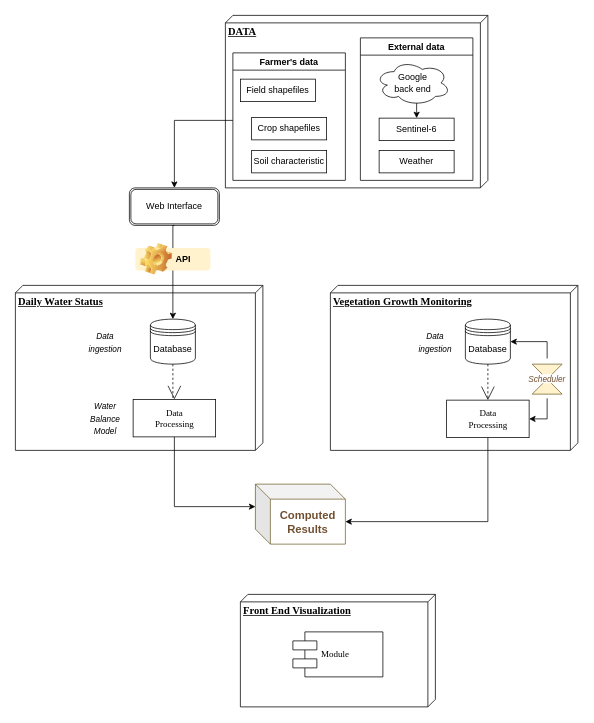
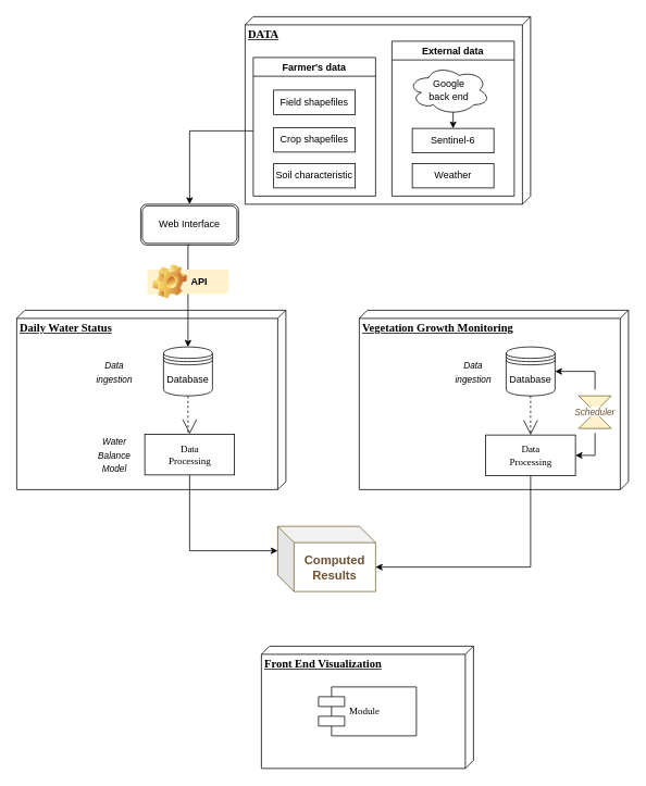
- <mxCell id="11" value="Field shapefiles" style="rounded=0;whiteSpace=wrap;html=1;" vertex="1" parent="8"><mxGeometry x="10" y="35" width="100" height="30" as="geometry" /></mxCell>
+ <mxCell id="11" value="Field shapefiles" style="rounded=0;whiteSpace=wrap;html=1;" vertex="1" parent="8"><mxGeometry x="25" y="40" width="100" height="30" as="geometry" /></mxCell>
